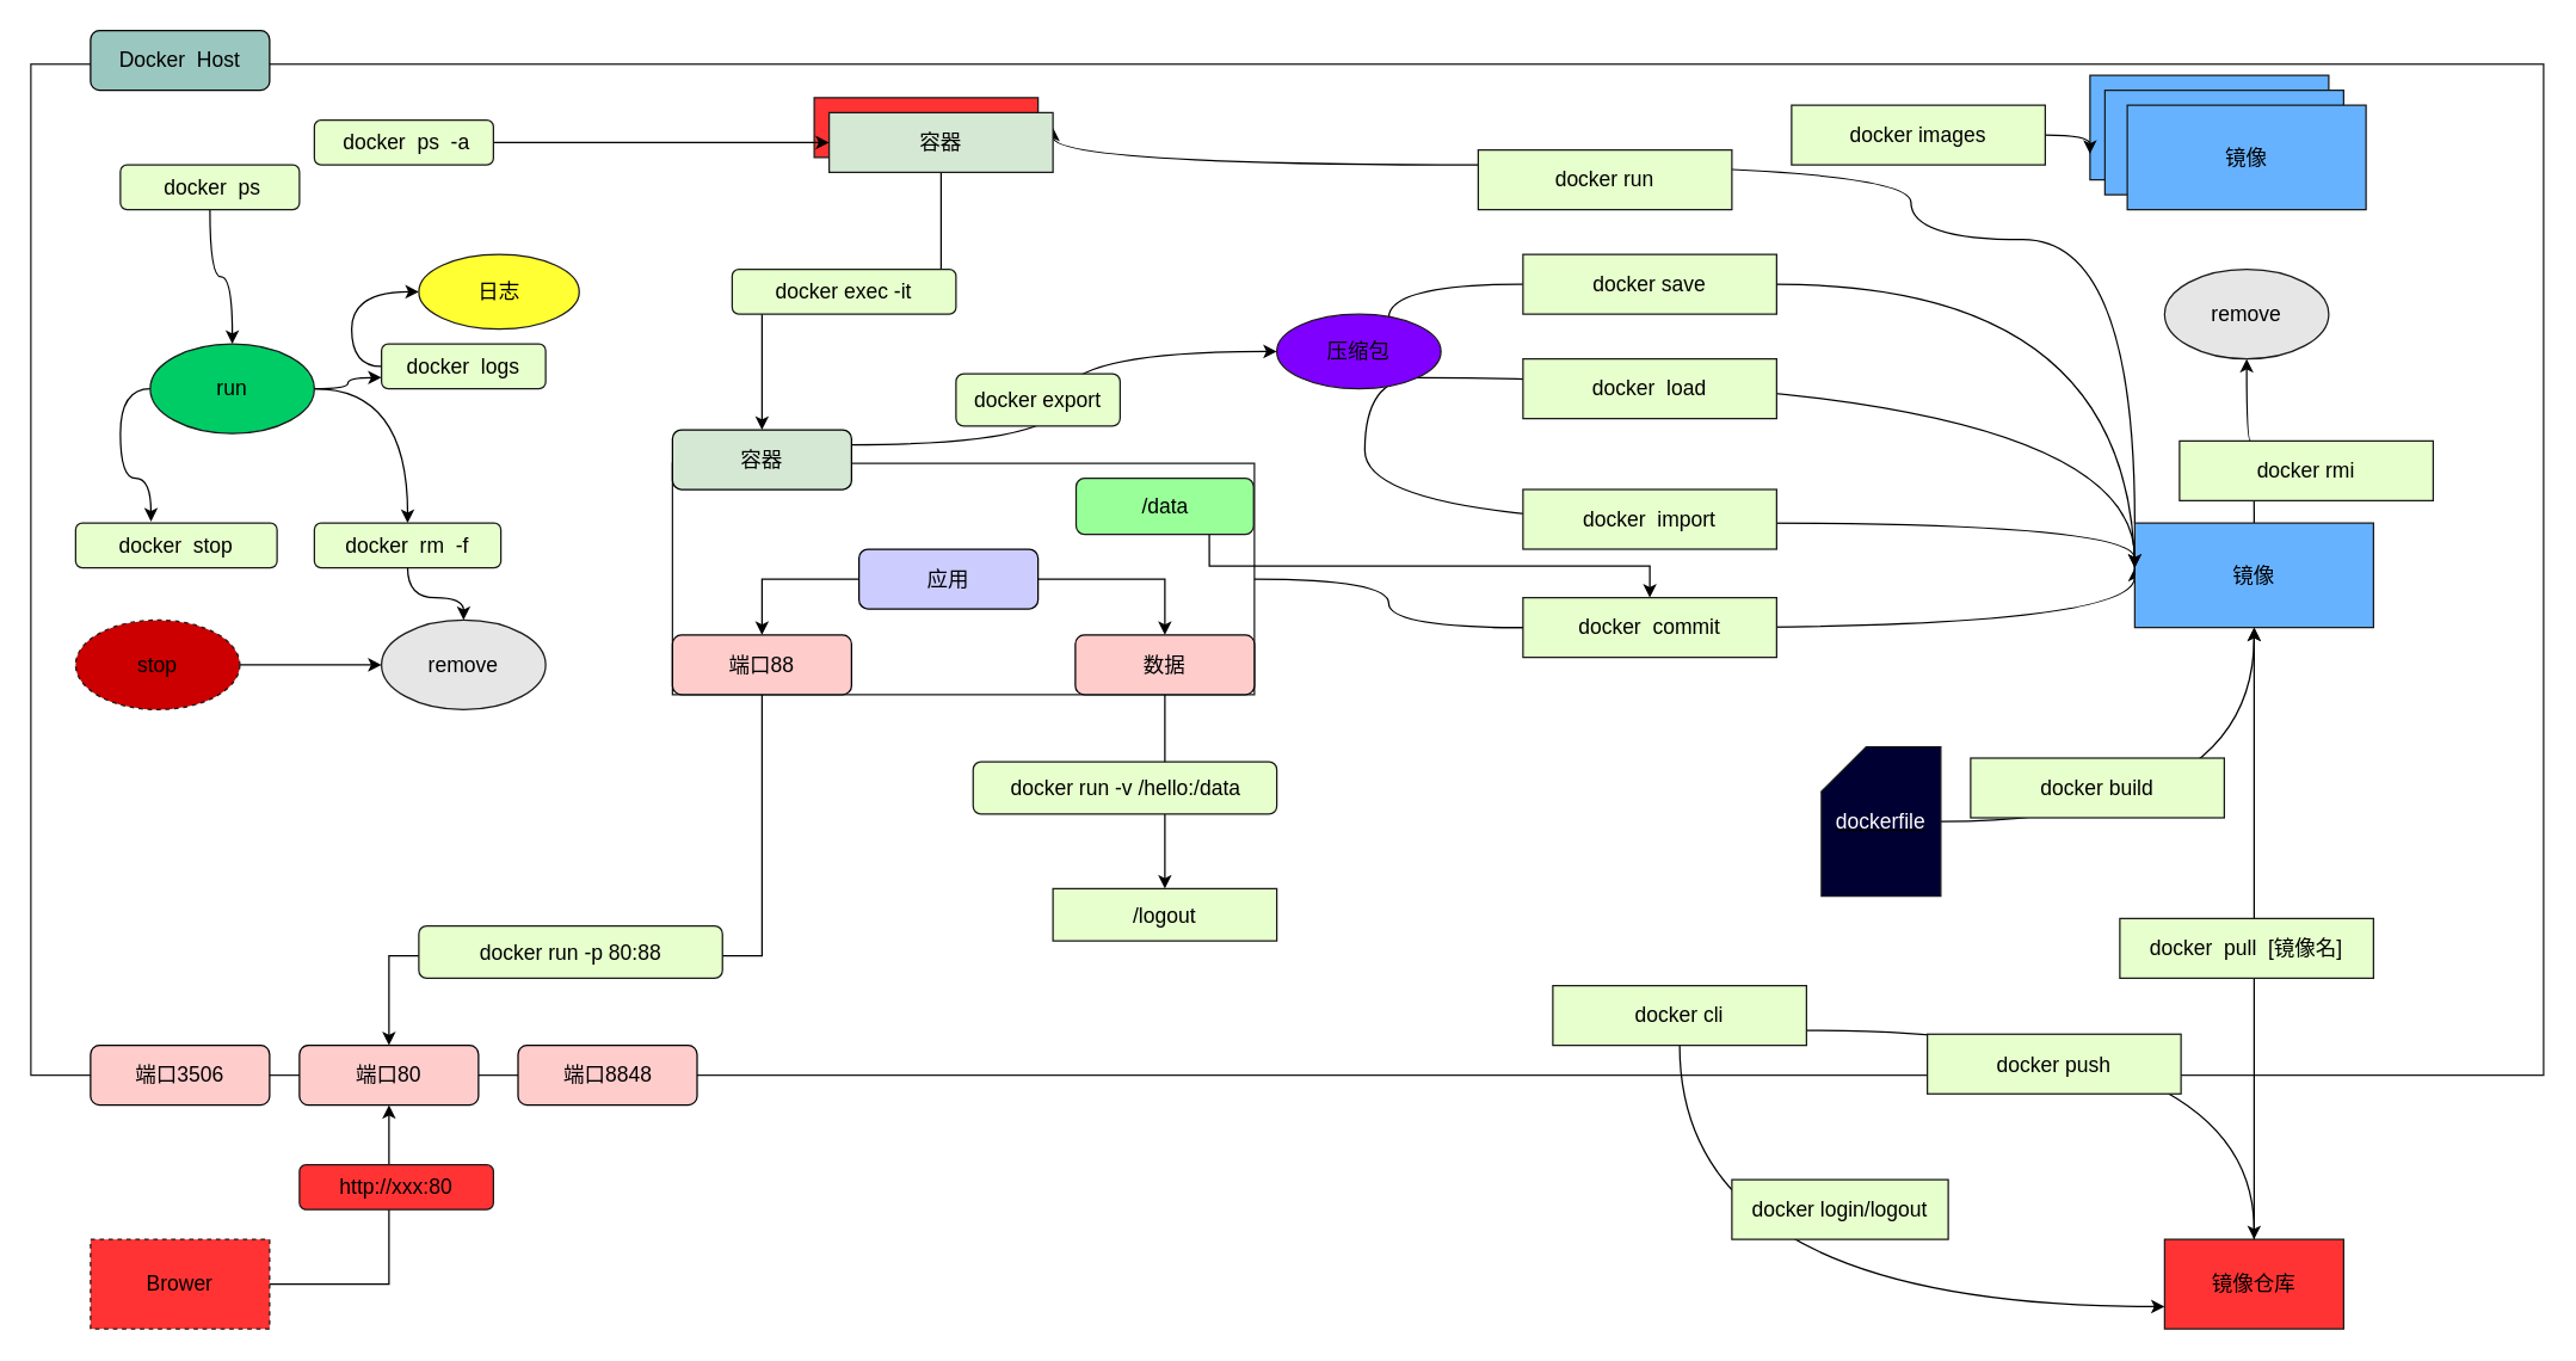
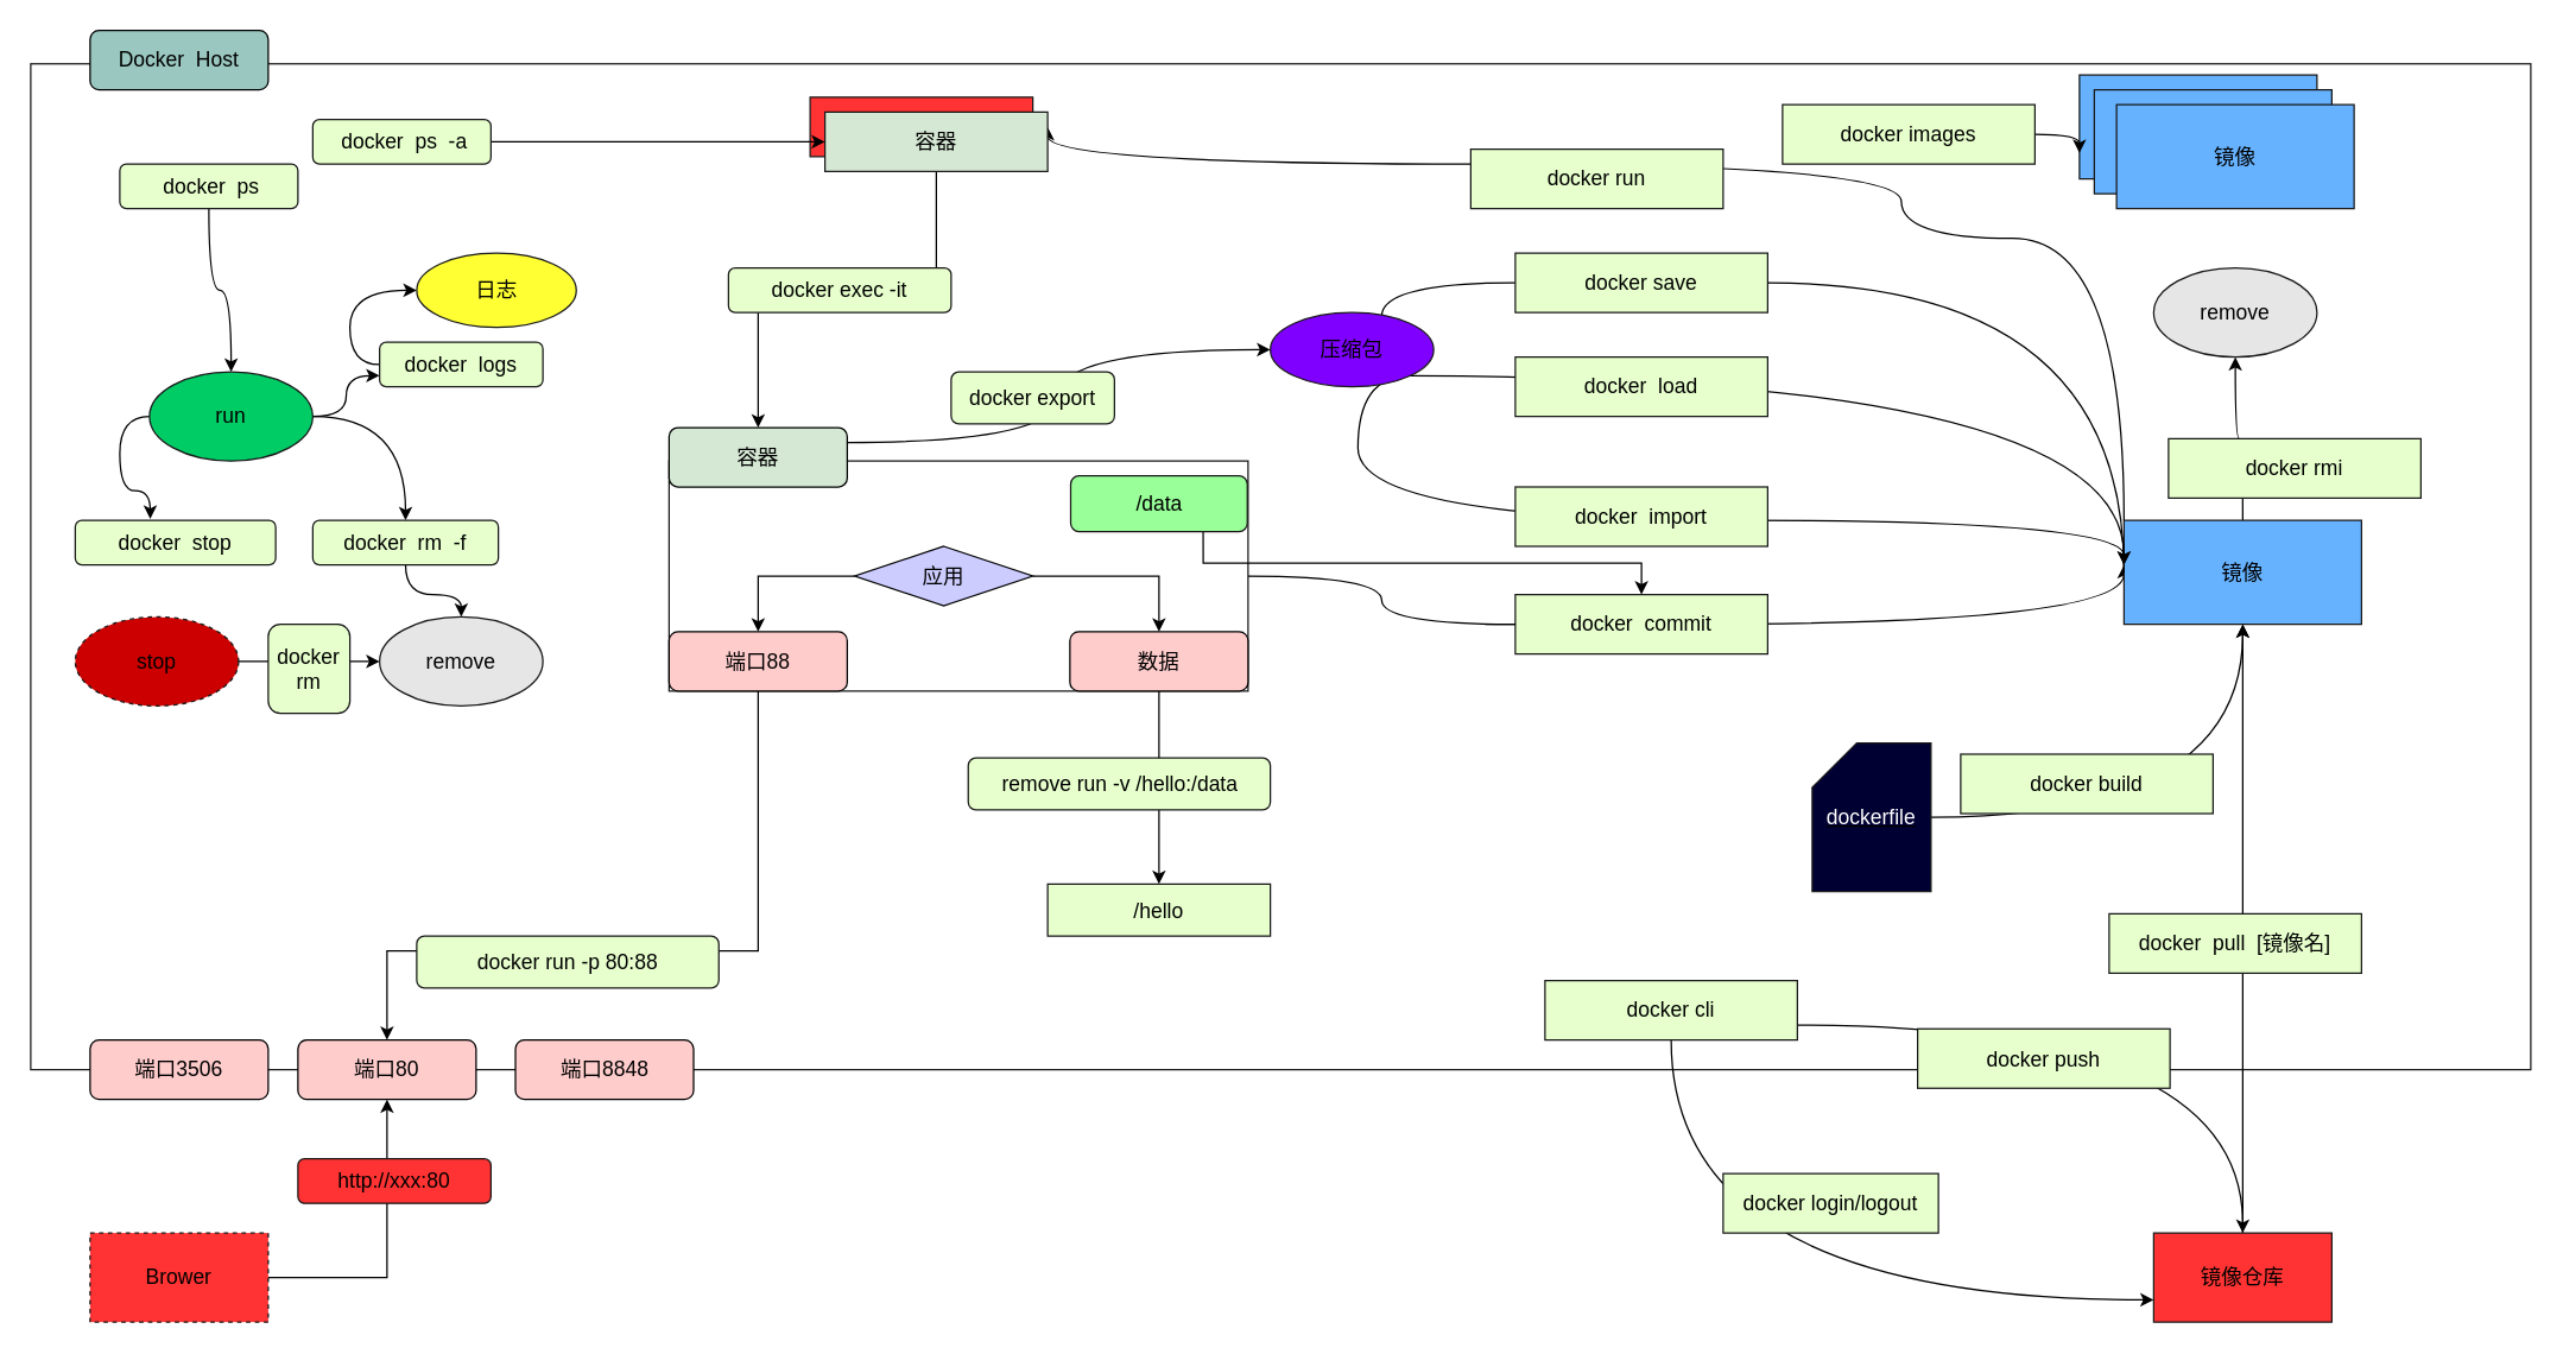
- <mxCell id="40" value="run" style="ellipse;whiteSpace=wrap;html=1;shadow=0;fontSize=14;strokeColor=#191919;fillColor=#00CC66;" vertex="1" parent="1"><mxGeometry x="100" y="230" width="110" height="60" as="geometry" /></mxCell>
+ <mxCell id="40" value="run" style="ellipse;whiteSpace=wrap;html=1;shadow=0;fontSize=14;strokeColor=#191919;fillColor=#00CC66;" vertex="1" parent="1"><mxGeometry x="100" y="250" width="110" height="60" as="geometry" /></mxCell>
- <mxCell id="11" value="应用" style="rounded=1;whiteSpace=wrap;html=1;fontSize=14;fillColor=#CCCCFF;" vertex="1" parent="1"><mxGeometry x="575" y="367.5" width="120" height="40" as="geometry" /></mxCell>
+ <mxCell id="11" value="应用" style="rhombus;whiteSpace=wrap;html=1;fontSize=14;fillColor=#CCCCFF;" vertex="1" parent="1"><mxGeometry x="575" y="367.5" width="120" height="40" as="geometry" /></mxCell>
+ <mxCell id="49" value="docker rm" style="rounded=1;whiteSpace=wrap;html=1;shadow=0;fontSize=14;strokeColor=#191919;fillColor=#E6FFCC;direction=south;" vertex="1" parent="1"><mxGeometry x="180" y="420" width="55" height="60" as="geometry" /></mxCell>
- <mxCell id="26" value="docker run -v /hello:/data" style="rounded=1;whiteSpace=wrap;html=1;shadow=0;fontSize=14;strokeColor=#191919;fillColor=#E6FFCC;" vertex="1" parent="1"><mxGeometry x="651.5" y="510" width="203.5" height="35" as="geometry" /></mxCell>
+ <mxCell id="26" value="remove run -v /hello:/data" style="rounded=1;whiteSpace=wrap;html=1;shadow=0;fontSize=14;strokeColor=#191919;fillColor=#E6FFCC;" vertex="1" parent="1"><mxGeometry x="651.5" y="510" width="203.5" height="35" as="geometry" /></mxCell>
- <mxCell id="25" value="/logout" style="rounded=0;whiteSpace=wrap;html=1;shadow=0;fontSize=14;strokeColor=#191919;fillColor=#E6FFCC;" vertex="1" parent="1"><mxGeometry x="705" y="595" width="150" height="35" as="geometry" /></mxCell>
+ <mxCell id="25" value="/hello" style="rounded=0;whiteSpace=wrap;html=1;shadow=0;fontSize=14;strokeColor=#191919;fillColor=#E6FFCC;" vertex="1" parent="1"><mxGeometry x="705" y="595" width="150" height="35" as="geometry" /></mxCell>
- <mxCell id="24" value="docker run -p 80:88" style="rounded=1;whiteSpace=wrap;html=1;shadow=0;fontSize=14;strokeColor=#191919;fillColor=#E6FFCC;" vertex="1" parent="1"><mxGeometry x="280" y="620" width="203.5" height="35" as="geometry" /></mxCell>
+ <mxCell id="24" value="docker run -p 80:88" style="rounded=1;whiteSpace=wrap;html=1;shadow=0;fontSize=14;strokeColor=#191919;fillColor=#E6FFCC;" vertex="1" parent="1"><mxGeometry x="280" y="630" width="203.5" height="35" as="geometry" /></mxCell>
